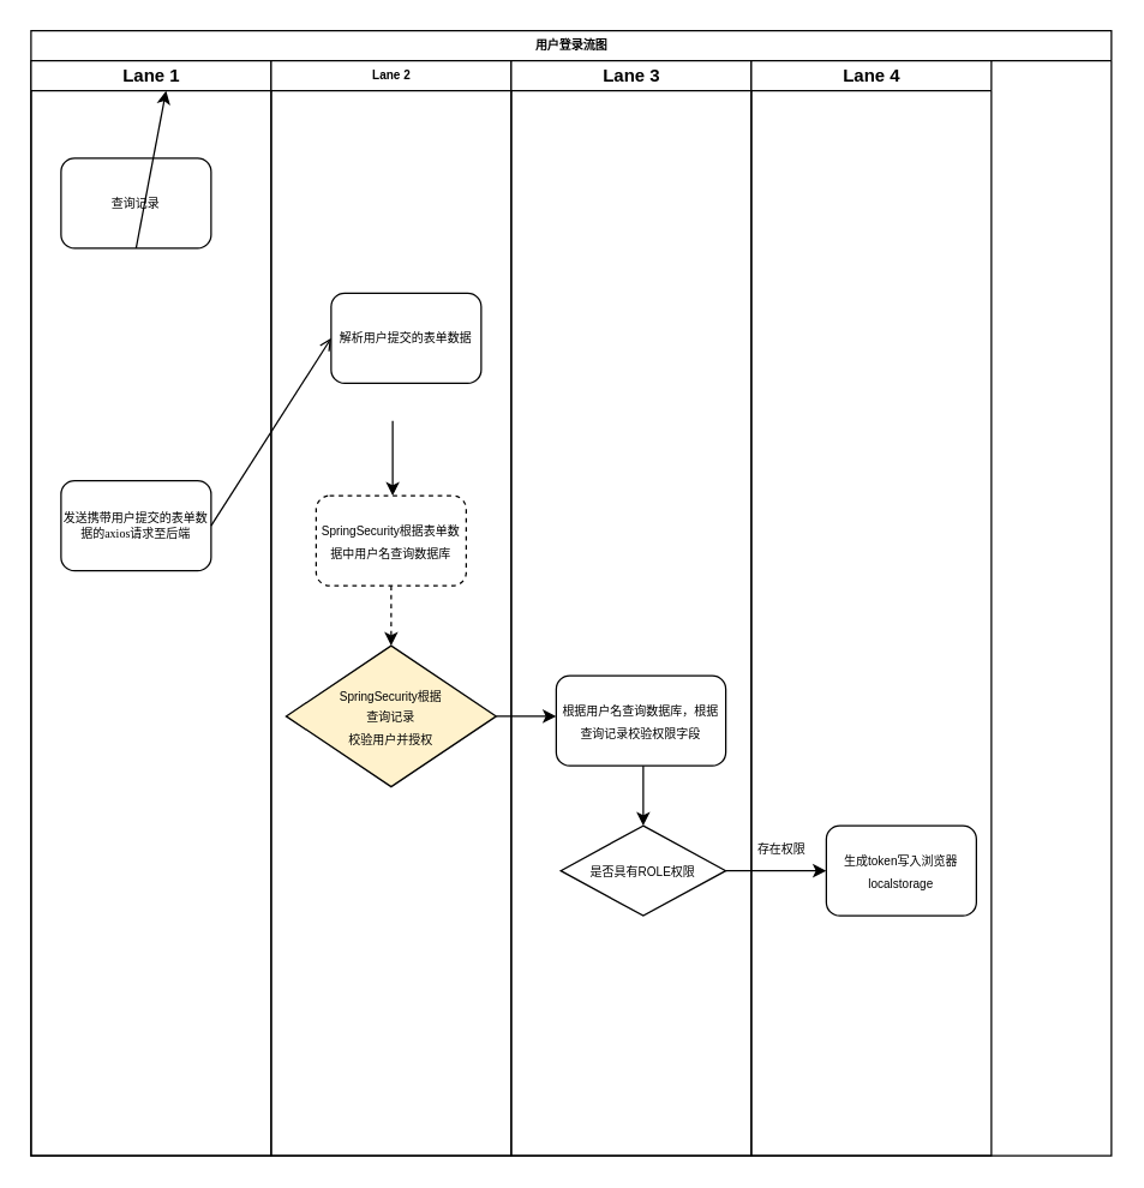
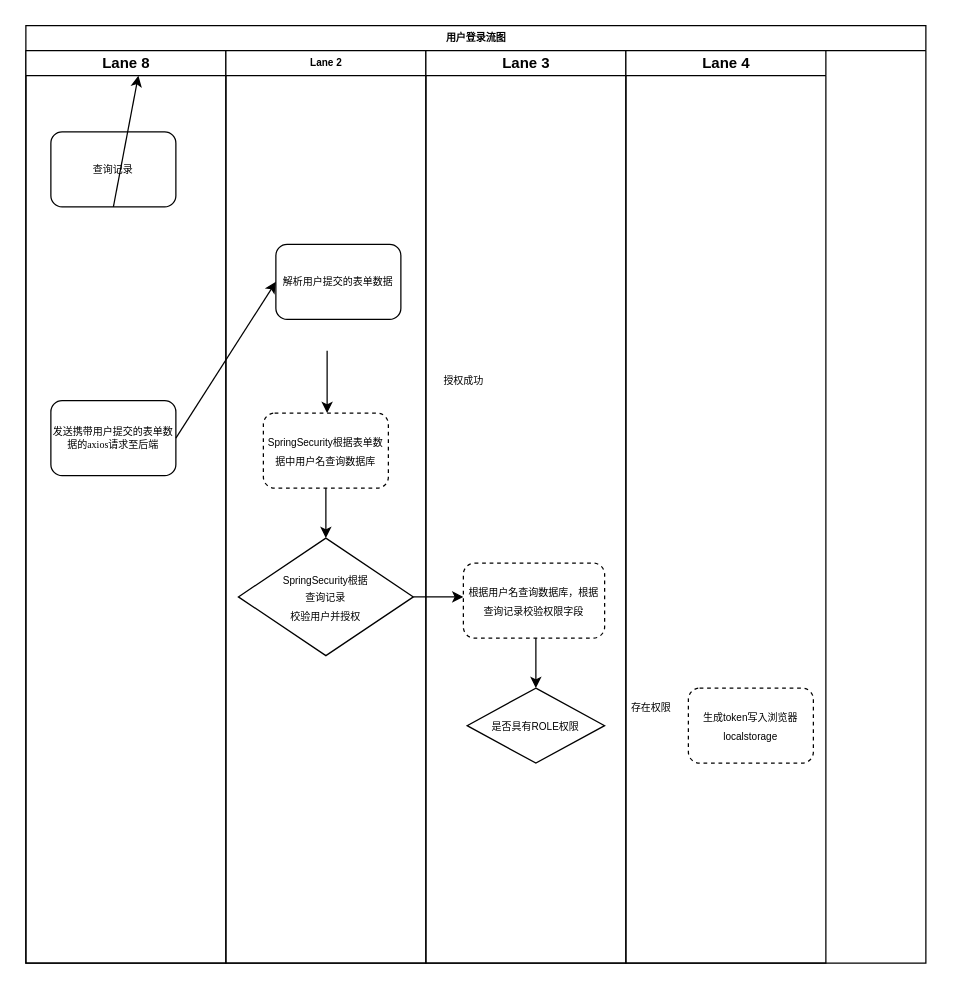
- <mxCell id="3" value="Lane 1" style="swimlane;html=1;startSize=20;" parent="2" vertex="1"><mxGeometry y="20" width="160" height="730" as="geometry" /></mxCell>
+ <mxCell id="3" value="Lane 8" style="swimlane;html=1;startSize=20;" parent="2" vertex="1"><mxGeometry y="20" width="160" height="730" as="geometry" /></mxCell>
- <mxCell id="19" value="" style="endArrow=open;html=1;rounded=0;entryX=0;entryY=0.5;entryDx=0;entryDy=0;exitX=1;exitY=0.5;exitDx=0;exitDy=0;" edge="1" parent="2" source="5" target="7"><mxGeometry width="50" height="50" relative="1" as="geometry"><mxPoint x="100" y="260" as="sourcePoint" /><mxPoint x="150" y="210" as="targetPoint" /></mxGeometry></mxCell>
+ <mxCell id="19" value="" style="endArrow=classic;html=1;rounded=0;entryX=0;entryY=0.5;entryDx=0;entryDy=0;exitX=1;exitY=0.5;exitDx=0;exitDy=0;" edge="1" parent="2" source="5" target="7"><mxGeometry width="50" height="50" relative="1" as="geometry"><mxPoint x="100" y="260" as="sourcePoint" /><mxPoint x="150" y="210" as="targetPoint" /></mxGeometry></mxCell>
+ <mxCell id="23" value="&lt;font style=&quot;font-size: 8px;&quot;&gt;授权成功&lt;/font&gt;" style="text;html=1;align=center;verticalAlign=middle;resizable=0;points=[];autosize=1;strokeColor=none;fillColor=none;" vertex="1" parent="1"><mxGeometry x="340" y="288" width="60" height="30" as="geometry" /></mxCell>
- <mxCell id="11" value="" style="endArrow=classic;html=1;rounded=0;exitX=0.5;exitY=1;exitDx=0;exitDy=0;dashed=1;" edge="1" parent="6" source="8" target="10"><mxGeometry width="50" height="50" relative="1" as="geometry"><mxPoint x="150" y="370" as="sourcePoint" /><mxPoint x="200" y="320" as="targetPoint" /></mxGeometry></mxCell>
+ <mxCell id="11" value="" style="endArrow=classic;html=1;rounded=0;exitX=0.5;exitY=1;exitDx=0;exitDy=0;" edge="1" parent="6" source="8" target="10"><mxGeometry width="50" height="50" relative="1" as="geometry"><mxPoint x="150" y="370" as="sourcePoint" /><mxPoint x="200" y="320" as="targetPoint" /></mxGeometry></mxCell>
- <mxCell id="10" value="&lt;div&gt;&lt;font style=&quot;font-size: 8px;&quot;&gt;SpringSecurity根据&lt;/font&gt;&lt;/div&gt;&lt;div&gt;&lt;font style=&quot;font-size: 8px;&quot;&gt;查询记录&lt;/font&gt;&lt;/div&gt;&lt;div&gt;&lt;font style=&quot;font-size: 8px;&quot;&gt;校验用户并授权&lt;/font&gt;&lt;/div&gt;" style="rhombus;whiteSpace=wrap;html=1;fillColor=#fff2cc;" vertex="1" parent="6"><mxGeometry x="10" y="390" width="140" height="94" as="geometry" /></mxCell>
+ <mxCell id="10" value="&lt;div&gt;&lt;font style=&quot;font-size: 8px;&quot;&gt;SpringSecurity根据&lt;/font&gt;&lt;/div&gt;&lt;div&gt;&lt;font style=&quot;font-size: 8px;&quot;&gt;查询记录&lt;/font&gt;&lt;/div&gt;&lt;div&gt;&lt;font style=&quot;font-size: 8px;&quot;&gt;校验用户并授权&lt;/font&gt;&lt;/div&gt;" style="rhombus;whiteSpace=wrap;html=1;" vertex="1" parent="6"><mxGeometry x="10" y="390" width="140" height="94" as="geometry" /></mxCell>
- <mxCell id="13" value="&lt;div&gt;&lt;font style=&quot;font-size: 8px;&quot;&gt;根据用户名查询数据库，根据&lt;/font&gt;&lt;/div&gt;&lt;div&gt;&lt;font style=&quot;font-size: 8px;&quot;&gt;查询记录校验权限字段&lt;br&gt;&lt;/font&gt;&lt;/div&gt;" style="rounded=1;whiteSpace=wrap;html=1;" vertex="1" parent="12"><mxGeometry x="30" y="410" width="113" height="60" as="geometry" /></mxCell>
+ <mxCell id="13" value="&lt;div&gt;&lt;font style=&quot;font-size: 8px;&quot;&gt;根据用户名查询数据库，根据&lt;/font&gt;&lt;/div&gt;&lt;div&gt;&lt;font style=&quot;font-size: 8px;&quot;&gt;查询记录校验权限字段&lt;br&gt;&lt;/font&gt;&lt;/div&gt;" style="rounded=1;whiteSpace=wrap;html=1;dashed=1;" vertex="1" parent="12"><mxGeometry x="30" y="410" width="113" height="60" as="geometry" /></mxCell>
- <mxCell id="21" value="" style="endArrow=classic;html=1;rounded=0;entryX=0;entryY=0.5;entryDx=0;entryDy=0;exitX=1;exitY=0.5;exitDx=0;exitDy=0;" edge="1" parent="2" source="14" target="17"><mxGeometry width="50" height="50" relative="1" as="geometry"><mxPoint x="320" y="480" as="sourcePoint" /><mxPoint x="370" y="430" as="targetPoint" /><Array as="points"><mxPoint x="500" y="560" /></Array></mxGeometry></mxCell>
- <mxCell id="17" value="&lt;font style=&quot;font-size: 8px;&quot;&gt;生成token写入浏览器localstorage&lt;/font&gt;" style="rounded=1;whiteSpace=wrap;html=1;" vertex="1" parent="16"><mxGeometry x="50" y="510" width="100" height="60" as="geometry" /></mxCell>
+ <mxCell id="17" value="&lt;font style=&quot;font-size: 8px;&quot;&gt;生成token写入浏览器localstorage&lt;/font&gt;" style="rounded=1;whiteSpace=wrap;html=1;dashed=1;" vertex="1" parent="16"><mxGeometry x="50" y="510" width="100" height="60" as="geometry" /></mxCell>
